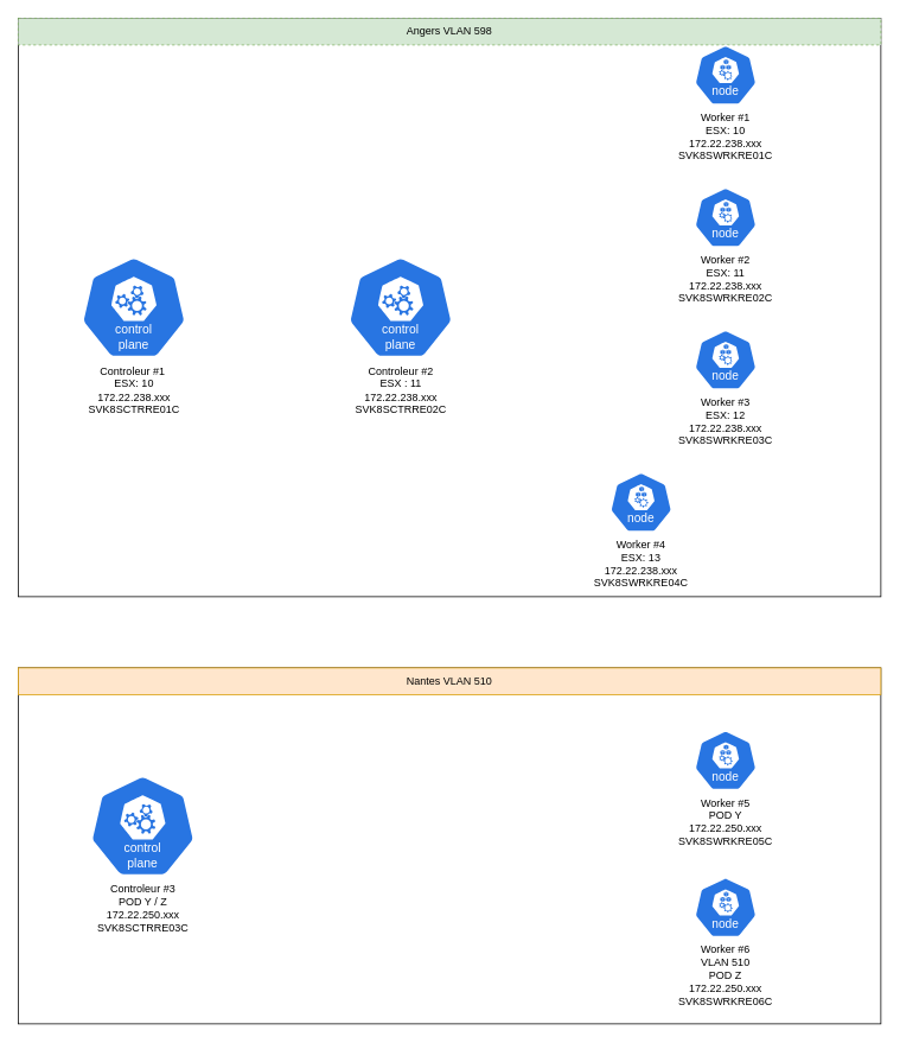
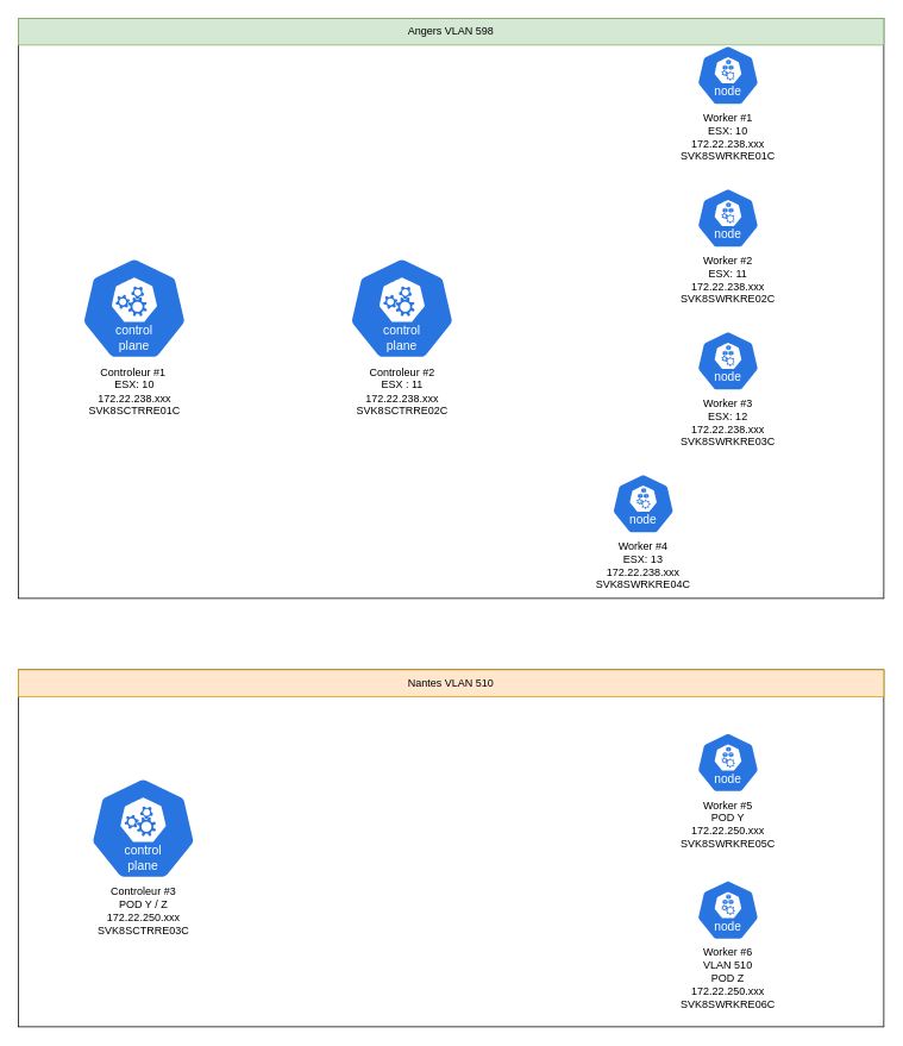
- <mxCell id="3" value="Angers VLAN 598" style="rounded=0;whiteSpace=wrap;html=1;fillColor=#d5e8d4;strokeColor=#82b366;dashed=1;" vertex="1" parent="1"><mxGeometry x="20" y="20" width="970" height="30" as="geometry" /></mxCell>
+ <mxCell id="3" value="Angers VLAN 598" style="rounded=0;whiteSpace=wrap;html=1;fillColor=#d5e8d4;strokeColor=#82b366;" vertex="1" parent="1"><mxGeometry x="20" y="20" width="970" height="30" as="geometry" /></mxCell>
